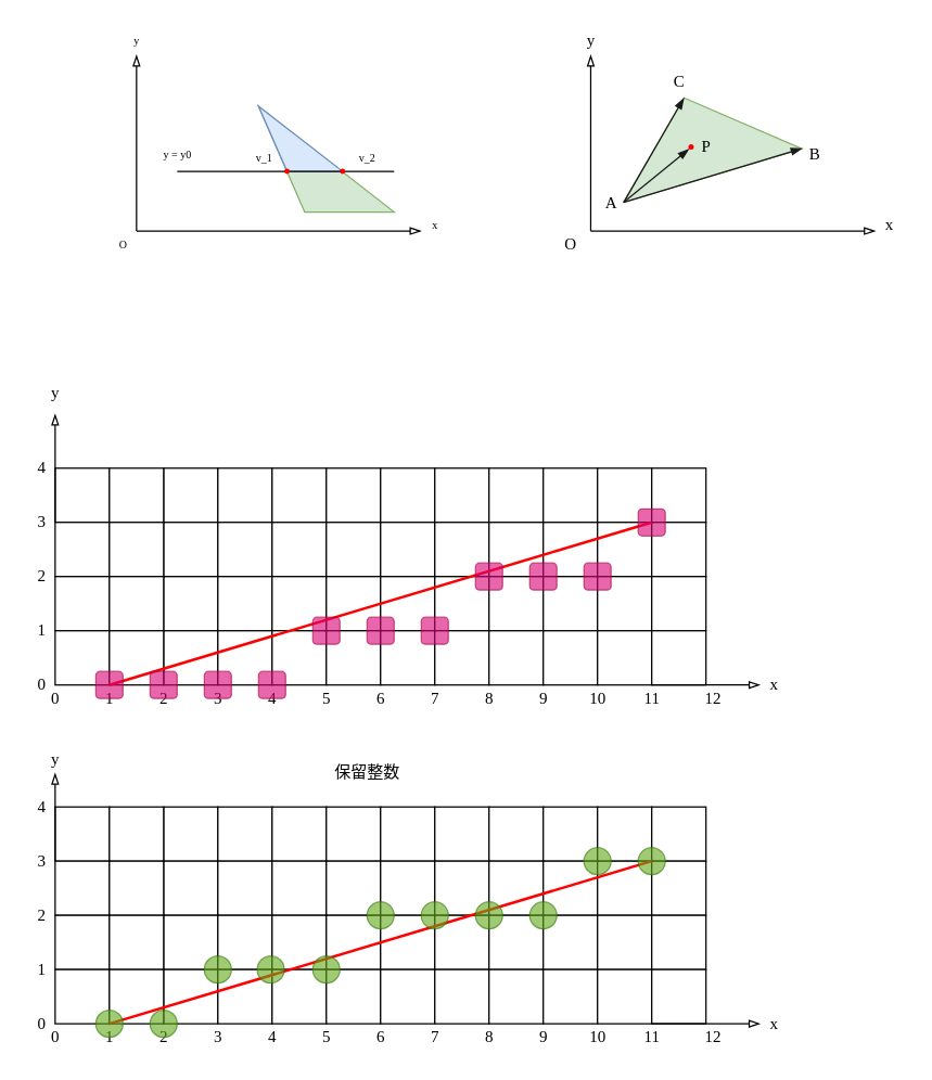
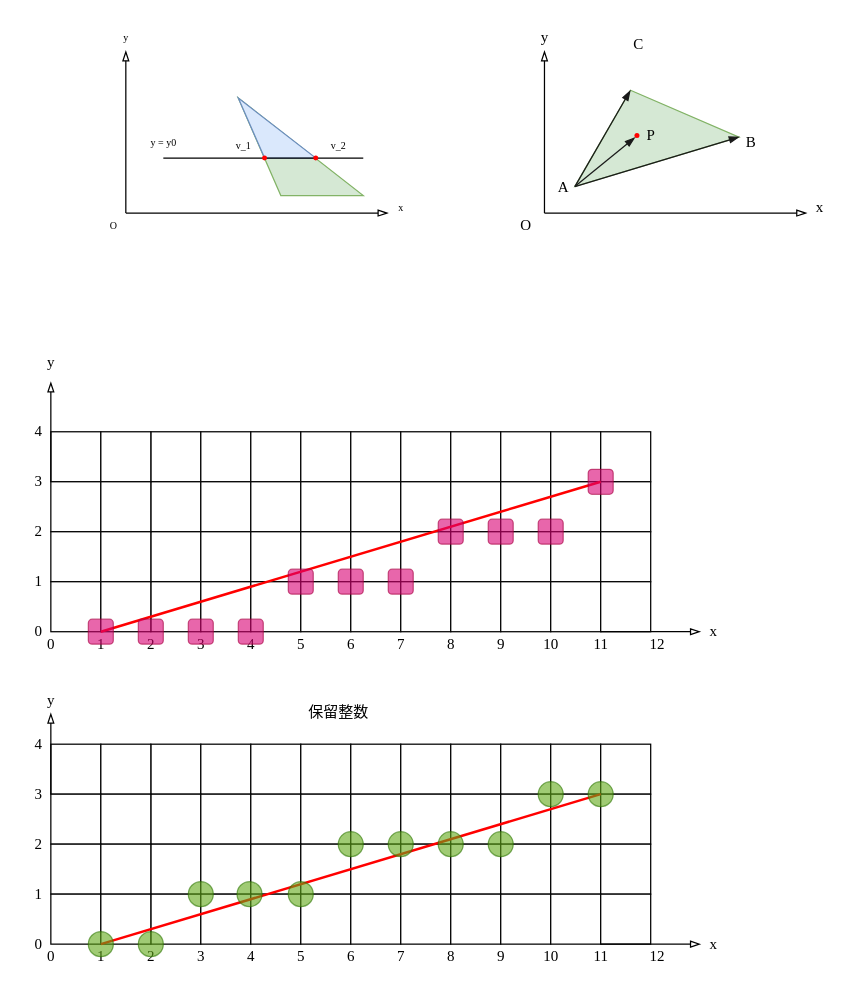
- <mxCell id="190" value="C" style="text;html=1;align=center;verticalAlign=middle;resizable=0;points=[];autosize=1;fontFamily=Lucida Console;" parent="1" vertex="1"><mxGeometry x="490" y="50" width="20" height="20" as="geometry" /></mxCell>
+ <mxCell id="190" value="C" style="text;html=1;align=center;verticalAlign=middle;resizable=0;points=[];autosize=1;fontFamily=Lucida Console;" parent="1" vertex="1"><mxGeometry x="500" y="25" width="20" height="20" as="geometry" /></mxCell>
